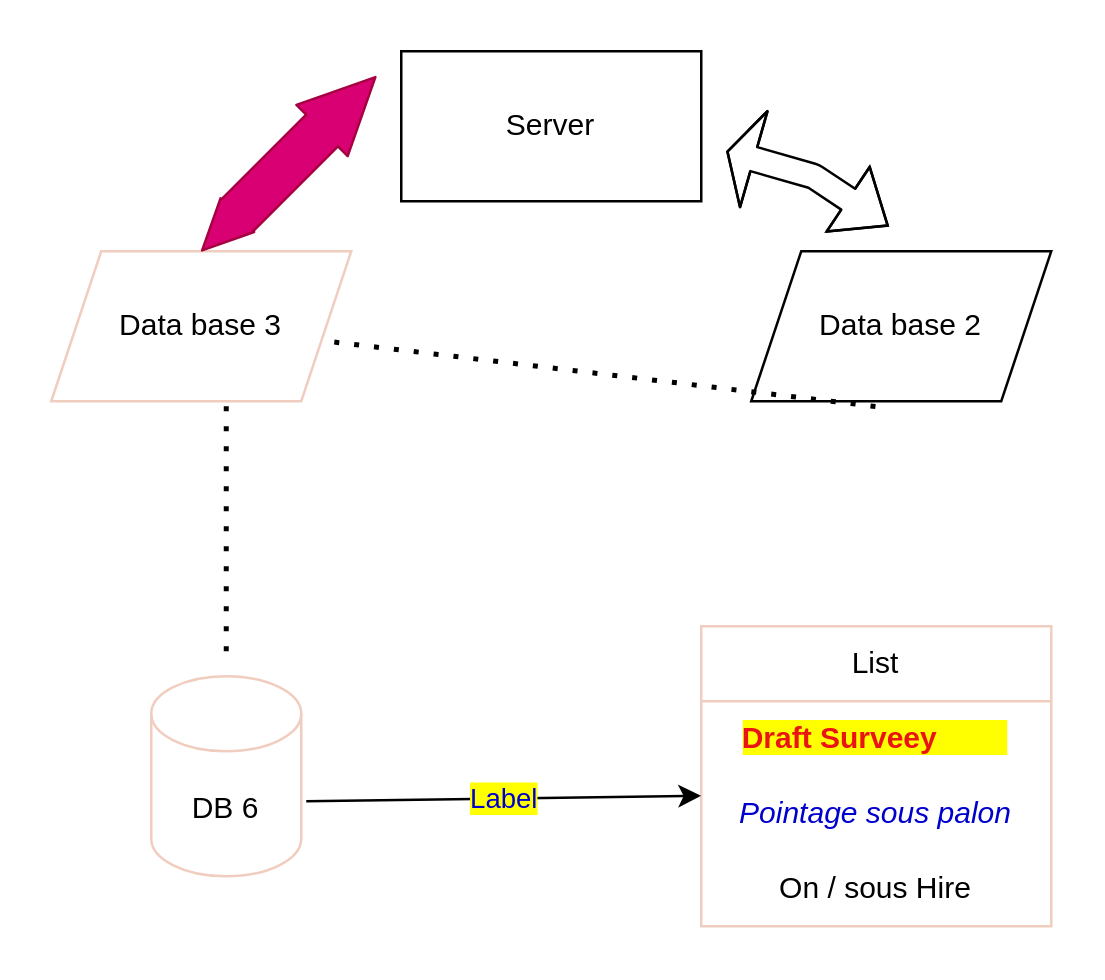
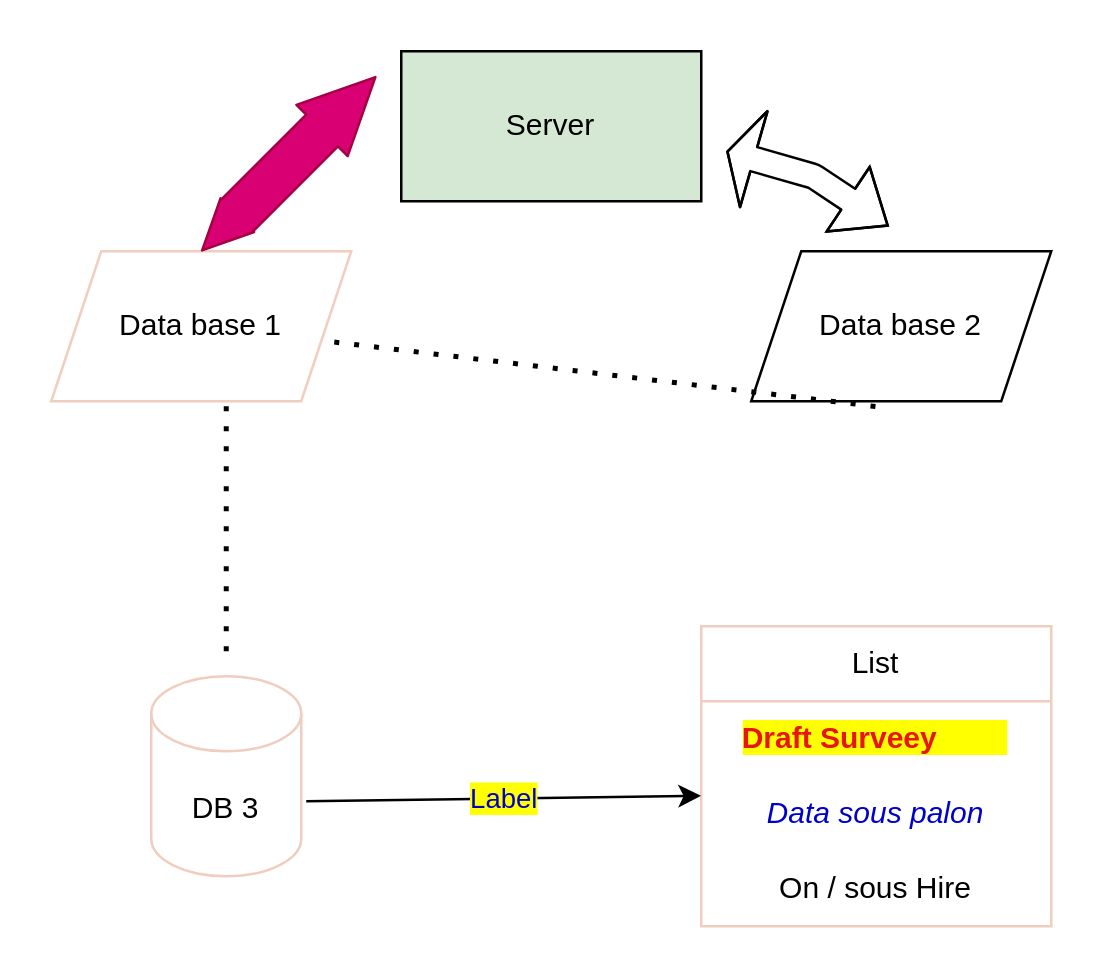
- <mxCell id="2" value="Server" style="rounded=0;whiteSpace=wrap;html=1;" vertex="1" parent="1"><mxGeometry x="160" y="20" width="120" height="60" as="geometry" /></mxCell>
+ <mxCell id="2" value="Server" style="rounded=0;whiteSpace=wrap;html=1;fillColor=#d5e8d4;" vertex="1" parent="1"><mxGeometry x="160" y="20" width="120" height="60" as="geometry" /></mxCell>
- <mxCell id="3" value="Data base 3" style="shape=parallelogram;perimeter=parallelogramPerimeter;whiteSpace=wrap;html=1;fixedSize=1;strokeColor=#F0CDBE;" vertex="1" parent="1"><mxGeometry x="20" y="100" width="120" height="60" as="geometry" /></mxCell>
+ <mxCell id="3" value="Data base 1" style="shape=parallelogram;perimeter=parallelogramPerimeter;whiteSpace=wrap;html=1;fixedSize=1;strokeColor=#F0CDBE;" vertex="1" parent="1"><mxGeometry x="20" y="100" width="120" height="60" as="geometry" /></mxCell>
- <mxCell id="9" value="DB 6" style="shape=cylinder3;whiteSpace=wrap;html=1;boundedLbl=1;backgroundOutline=1;size=15;strokeColor=#F0CDBE;" vertex="1" parent="1"><mxGeometry x="60" y="270" width="60" height="80" as="geometry" /></mxCell>
+ <mxCell id="9" value="DB 3" style="shape=cylinder3;whiteSpace=wrap;html=1;boundedLbl=1;backgroundOutline=1;size=15;strokeColor=#F0CDBE;" vertex="1" parent="1"><mxGeometry x="60" y="270" width="60" height="80" as="geometry" /></mxCell>
- <mxCell id="12" value="&lt;font color=&quot;#0000cc&quot;&gt;&lt;i&gt;Pointage sous palon&lt;/i&gt;&lt;/font&gt;" style="text;strokeColor=none;fillColor=none;align=center;verticalAlign=middle;spacingLeft=4;spacingRight=4;overflow=hidden;points=[[0,0.5],[1,0.5]];portConstraint=eastwest;rotatable=0;whiteSpace=wrap;html=1;" vertex="1" parent="10"><mxGeometry y="60" width="140" height="30" as="geometry" /></mxCell>
+ <mxCell id="12" value="&lt;font color=&quot;#0000cc&quot;&gt;&lt;i&gt;Data sous palon&lt;/i&gt;&lt;/font&gt;" style="text;strokeColor=none;fillColor=none;align=center;verticalAlign=middle;spacingLeft=4;spacingRight=4;overflow=hidden;points=[[0,0.5],[1,0.5]];portConstraint=eastwest;rotatable=0;whiteSpace=wrap;html=1;" vertex="1" parent="10"><mxGeometry y="60" width="140" height="30" as="geometry" /></mxCell>
